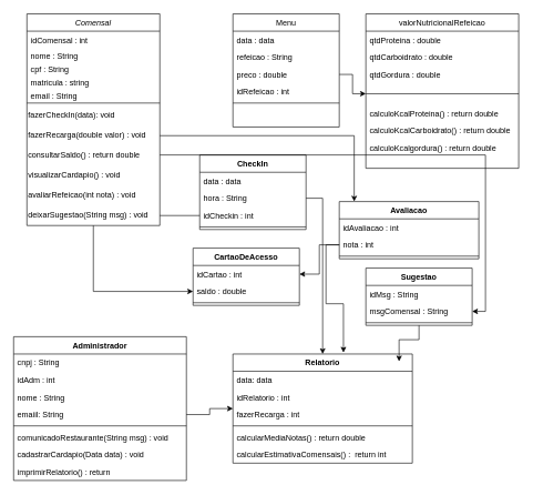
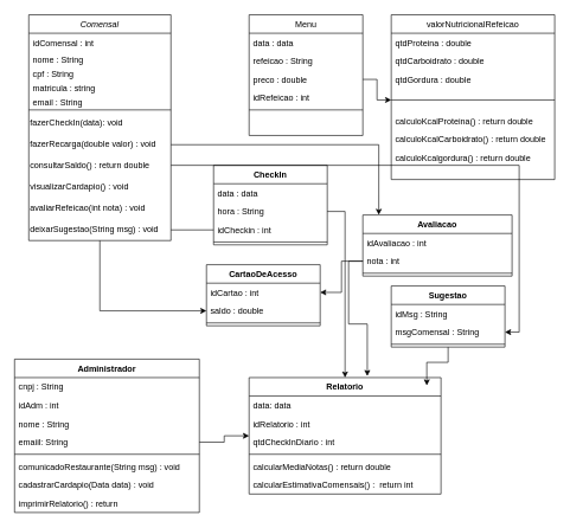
- <mxCell id="50" value="fazerRecarga : int" style="text;strokeColor=none;fillColor=none;align=left;verticalAlign=top;spacingLeft=4;spacingRight=4;overflow=hidden;rotatable=0;points=[[0,0.5],[1,0.5]];portConstraint=eastwest;" vertex="1" parent="47"><mxGeometry y="78" width="270" height="26" as="geometry" /></mxCell>
+ <mxCell id="50" value="qtdCheckInDiario : int" style="text;strokeColor=none;fillColor=none;align=left;verticalAlign=top;spacingLeft=4;spacingRight=4;overflow=hidden;rotatable=0;points=[[0,0.5],[1,0.5]];portConstraint=eastwest;" vertex="1" parent="47"><mxGeometry y="78" width="270" height="26" as="geometry" /></mxCell>
